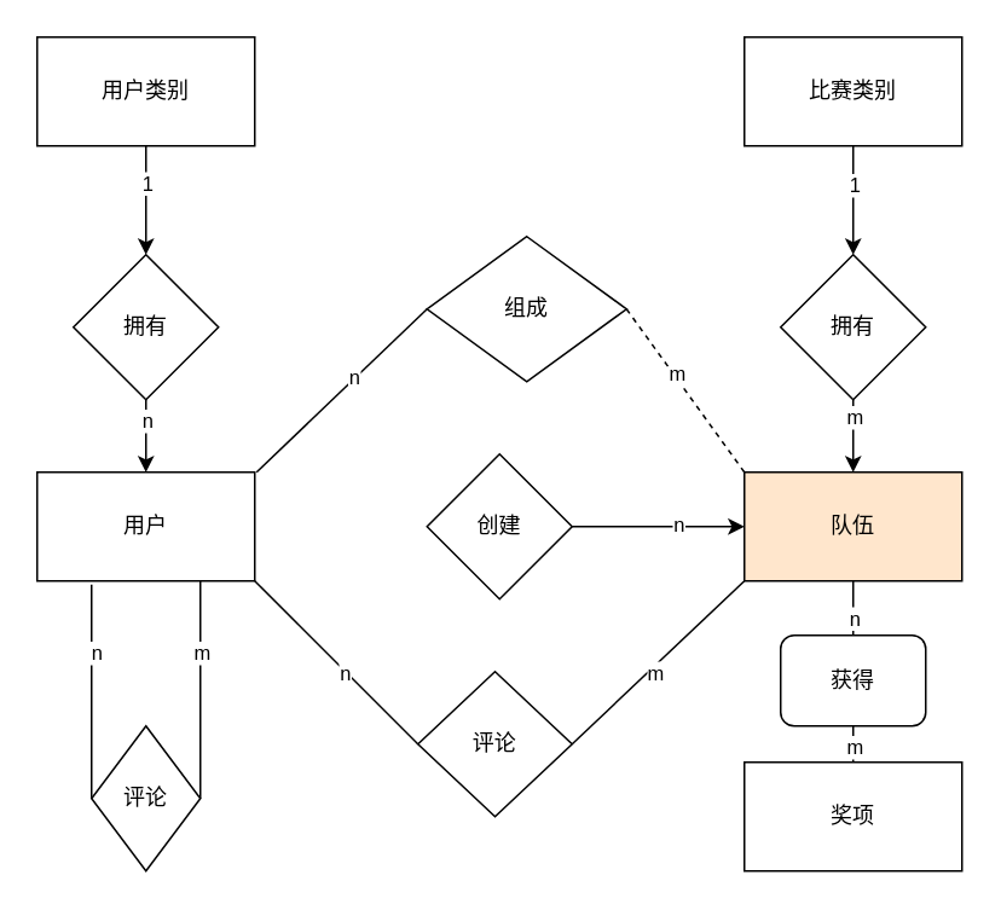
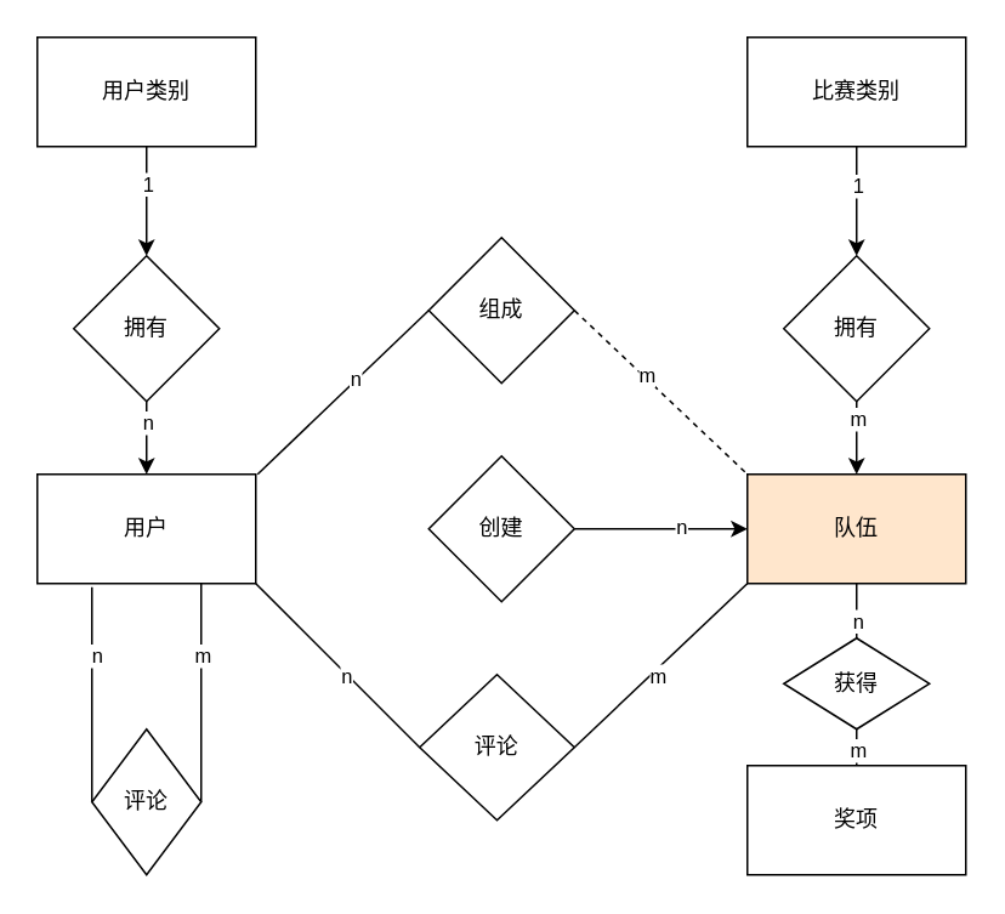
- <mxCell id="6" value="组成" style="rhombus;whiteSpace=wrap;html=1;" vertex="1" parent="1"><mxGeometry x="235" y="130" width="110" height="80" as="geometry" /></mxCell>
+ <mxCell id="6" value="组成" style="rhombus;whiteSpace=wrap;html=1;" vertex="1" parent="1"><mxGeometry x="235" y="130" width="80" height="80" as="geometry" /></mxCell>
- <mxCell id="34" value="获得" style="whiteSpace=wrap;html=1;rounded=1;" vertex="1" parent="1"><mxGeometry x="430" y="350" width="80" height="50" as="geometry" /></mxCell>
+ <mxCell id="34" value="获得" style="rhombus;whiteSpace=wrap;html=1;rounded=0;" vertex="1" parent="1"><mxGeometry x="430" y="350" width="80" height="50" as="geometry" /></mxCell>
